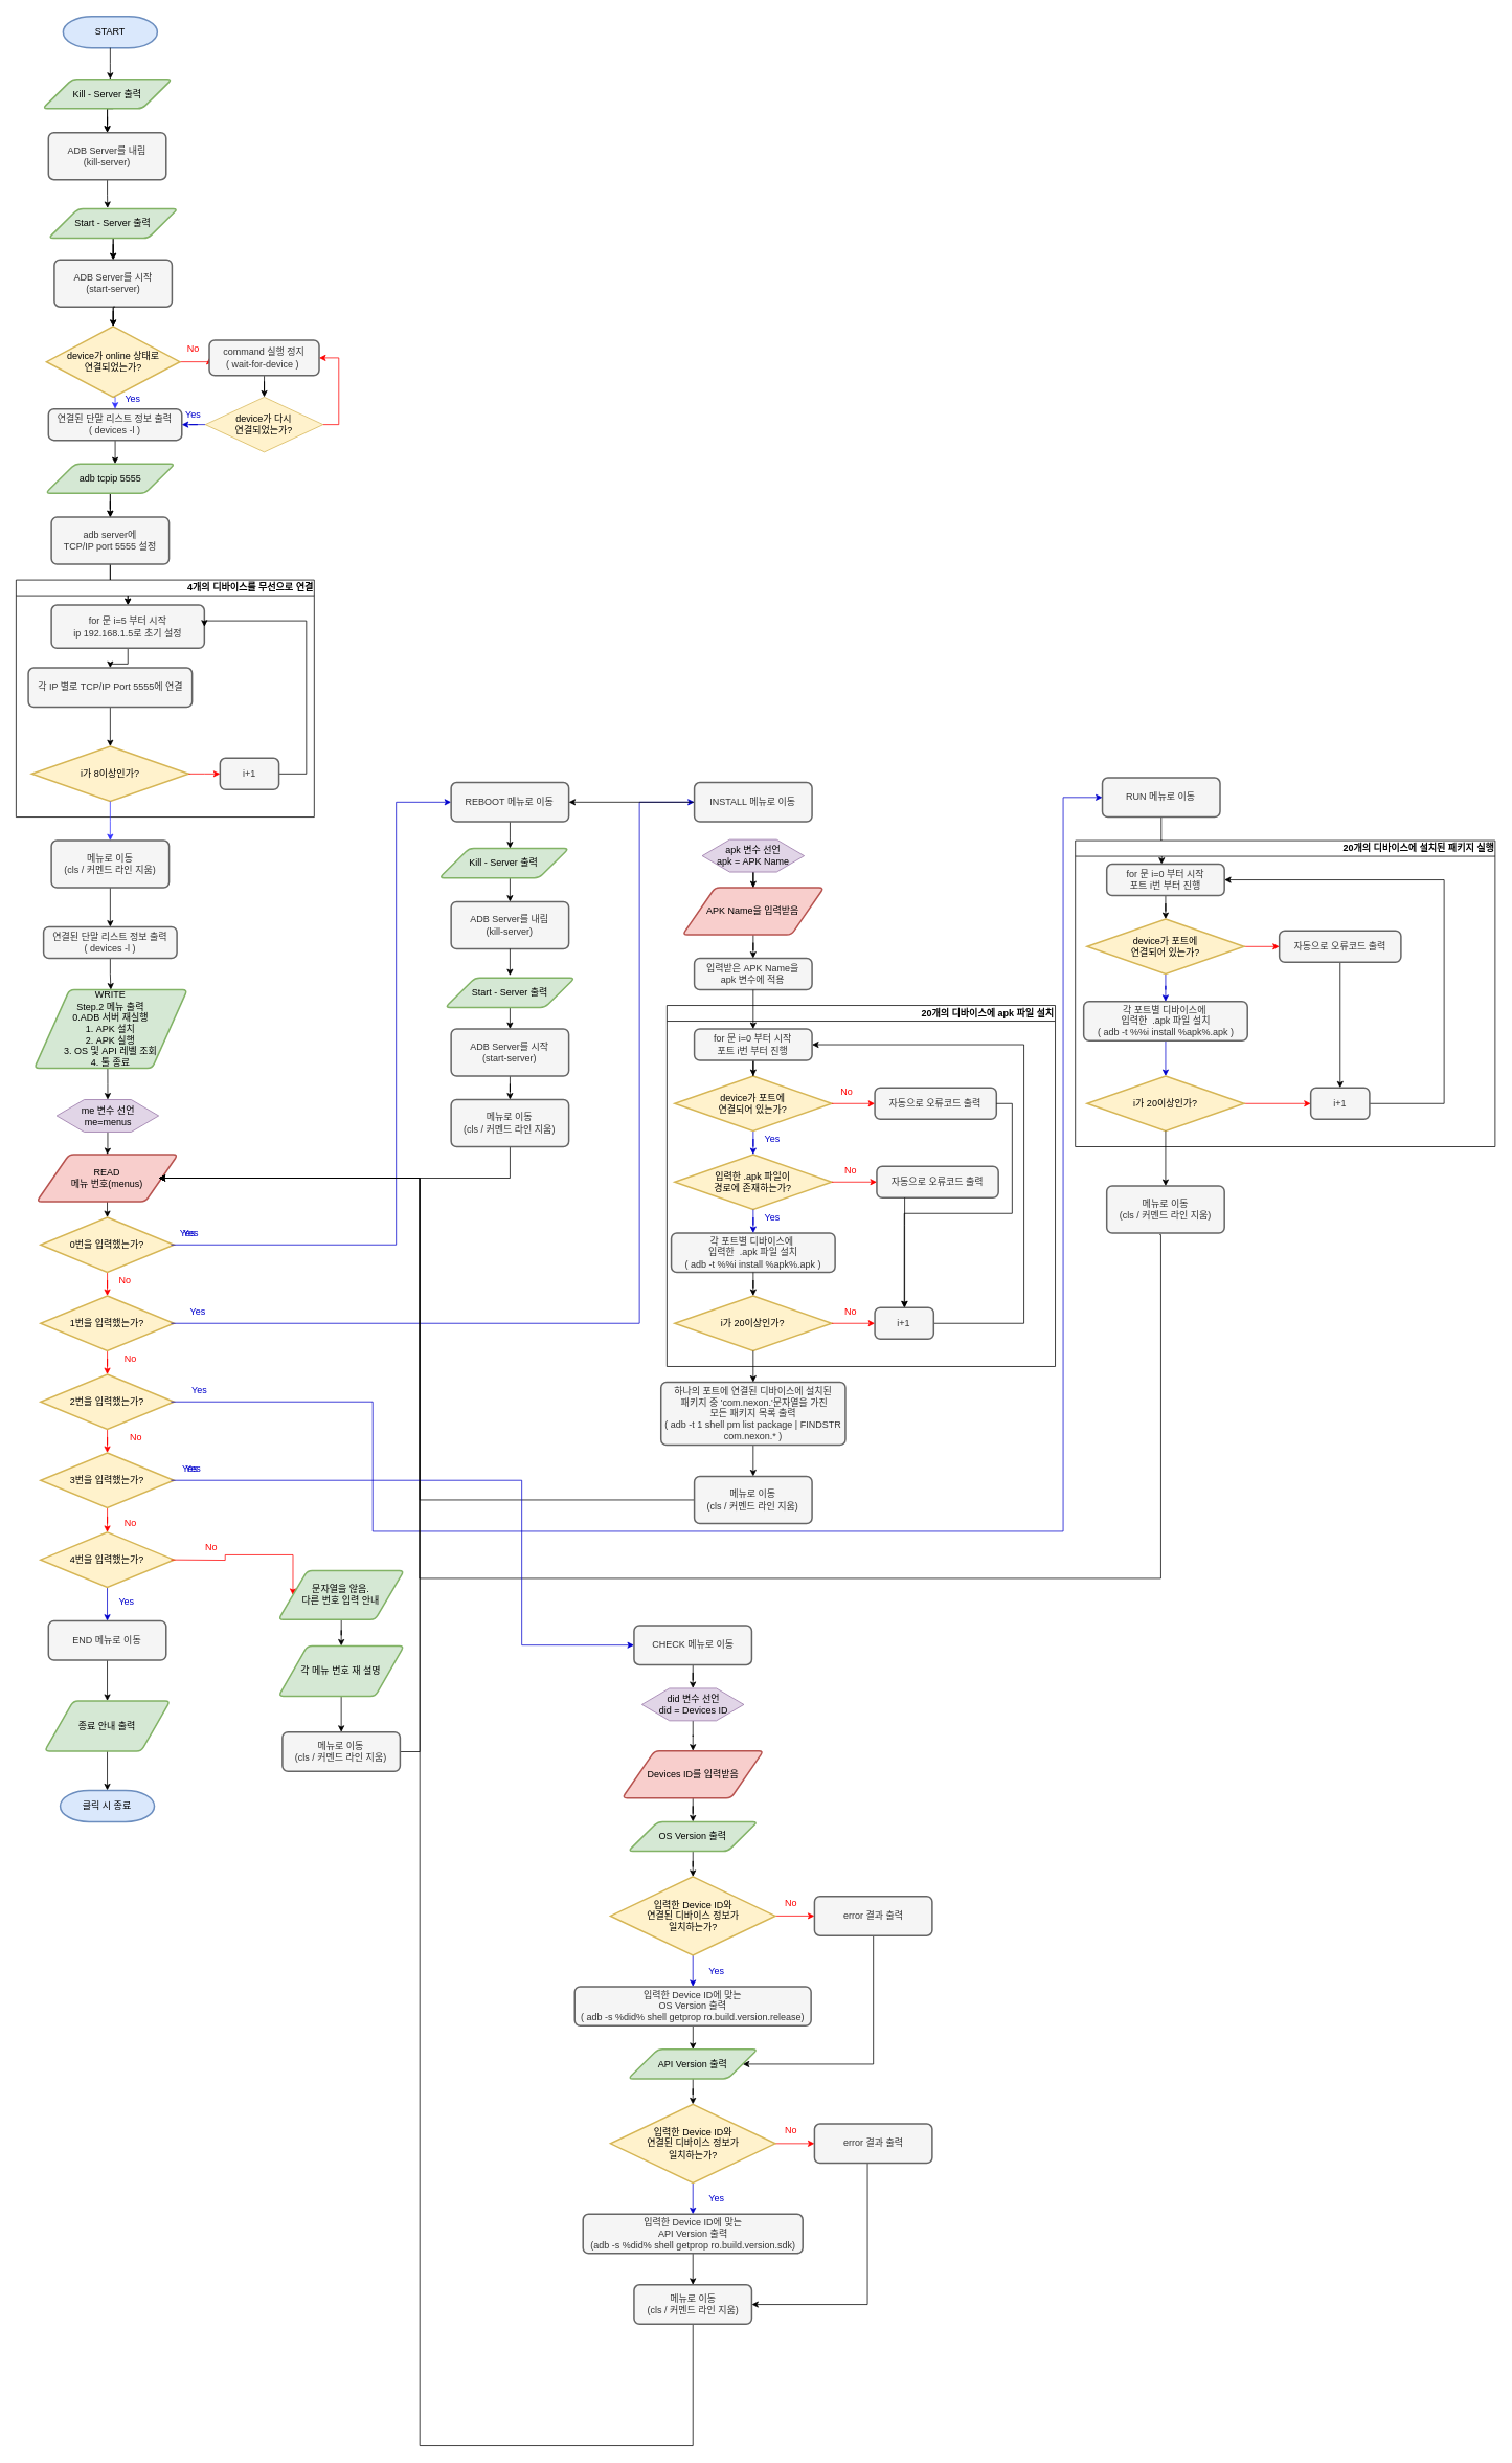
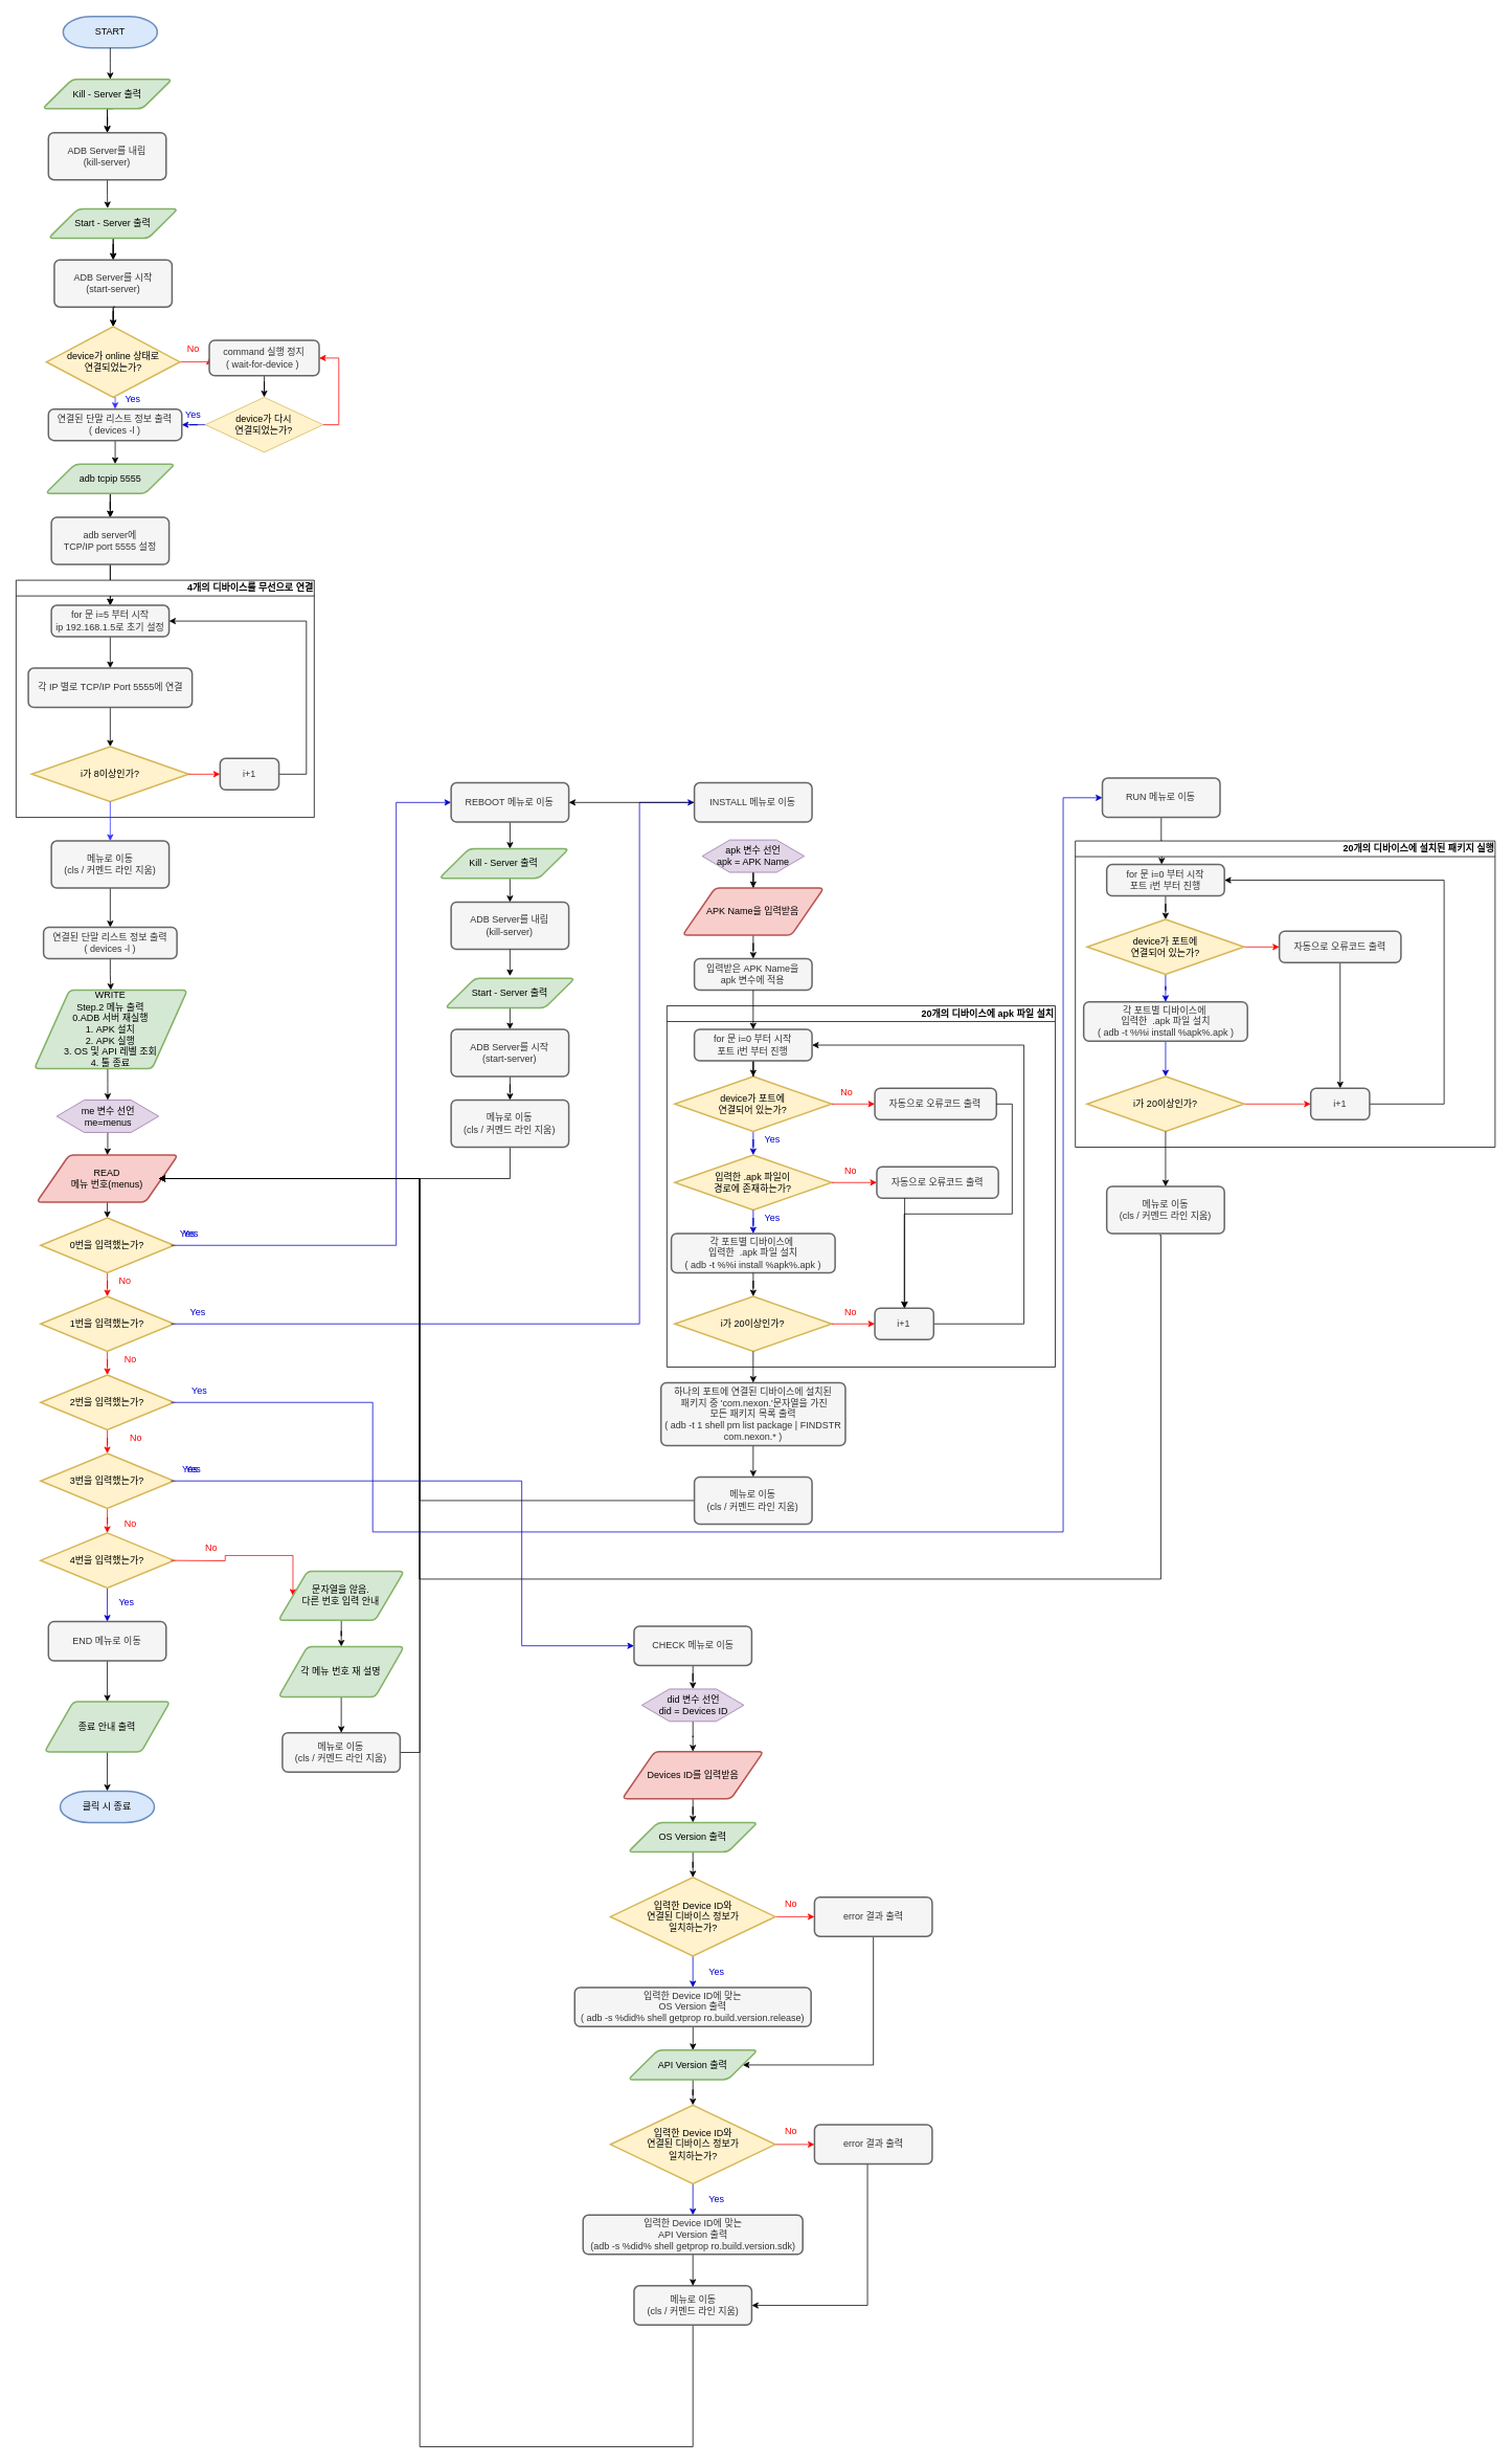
- <mxCell id="36" value="for 문 i=5 부터 시작&lt;br&gt;ip 192.168.1.5로 초기 설정" style="rounded=1;whiteSpace=wrap;html=1;absoluteArcSize=1;arcSize=14;strokeWidth=2;fontColor=#333333;fillColor=#f5f5f5;strokeColor=#666666;" parent="34" vertex="1"><mxGeometry x="45.0" y="32" width="195" height="55" as="geometry" /></mxCell>
+ <mxCell id="36" value="for 문 i=5 부터 시작&lt;br&gt;ip 192.168.1.5로 초기 설정" style="rounded=1;whiteSpace=wrap;html=1;absoluteArcSize=1;arcSize=14;strokeWidth=2;fontColor=#333333;fillColor=#f5f5f5;strokeColor=#666666;" parent="34" vertex="1"><mxGeometry x="45.0" y="32" width="150" height="40" as="geometry" /></mxCell>
